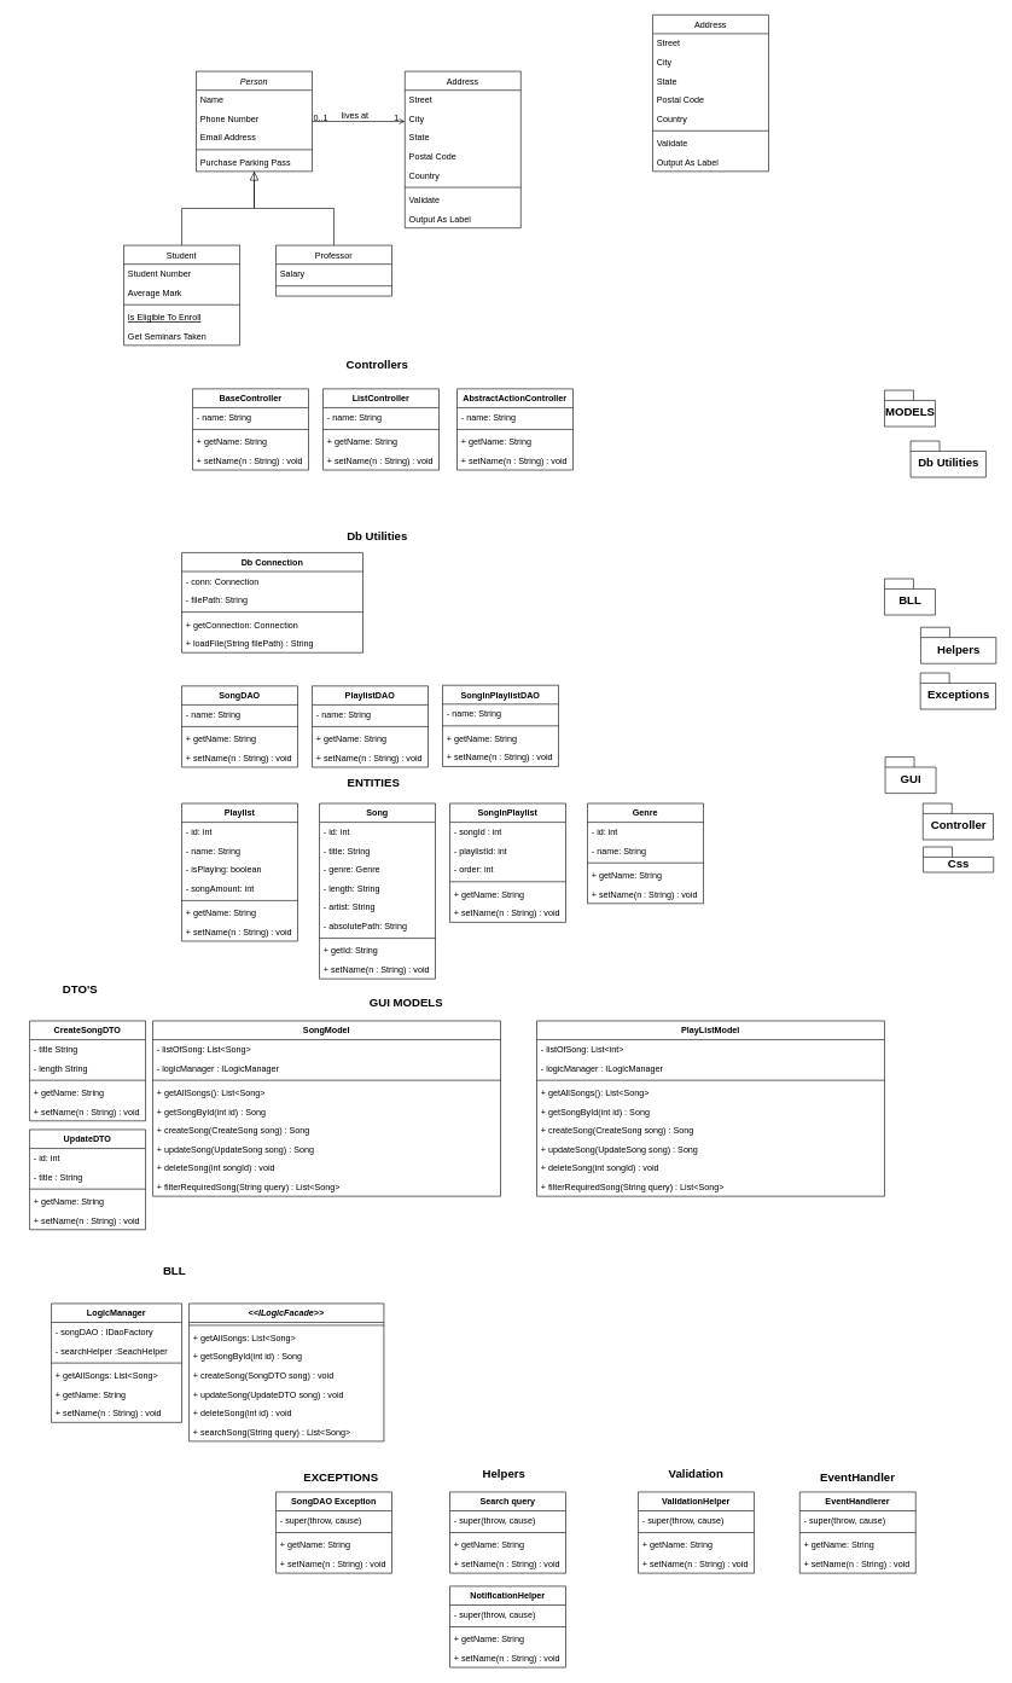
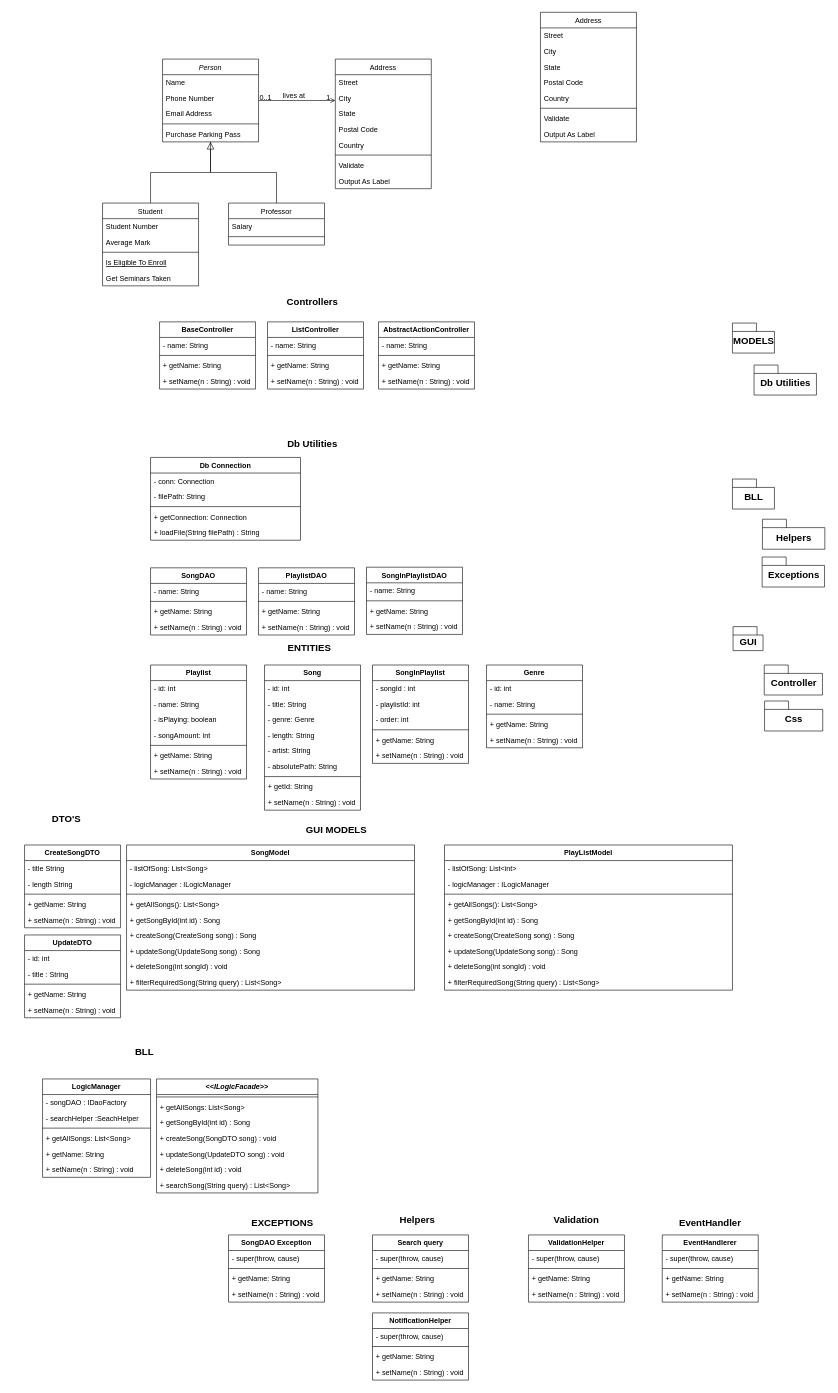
- <mxCell id="181" value="GUI" style="shape=folder;fontStyle=1;spacingTop=10;tabWidth=40;tabHeight=14;tabPosition=left;html=1;fontSize=16;" vertex="1" parent="1"><mxGeometry x="1221" y="1044" width="70" height="50" as="geometry" /></mxCell>
+ <mxCell id="181" value="GUI" style="shape=folder;fontStyle=1;spacingTop=10;tabWidth=40;tabHeight=14;tabPosition=left;html=1;fontSize=16;" vertex="1" parent="1"><mxGeometry x="1221" y="1044" width="50" height="40" as="geometry" /></mxCell>
- <mxCell id="185" value="Css" style="shape=folder;fontStyle=1;spacingTop=10;tabWidth=40;tabHeight=14;tabPosition=left;html=1;fontSize=16;" vertex="1" parent="1"><mxGeometry x="1273.5" y="1168" width="97" height="35" as="geometry" /></mxCell>
+ <mxCell id="185" value="Css" style="shape=folder;fontStyle=1;spacingTop=10;tabWidth=40;tabHeight=14;tabPosition=left;html=1;fontSize=16;" vertex="1" parent="1"><mxGeometry x="1273.5" y="1168" width="97" height="50" as="geometry" /></mxCell>
